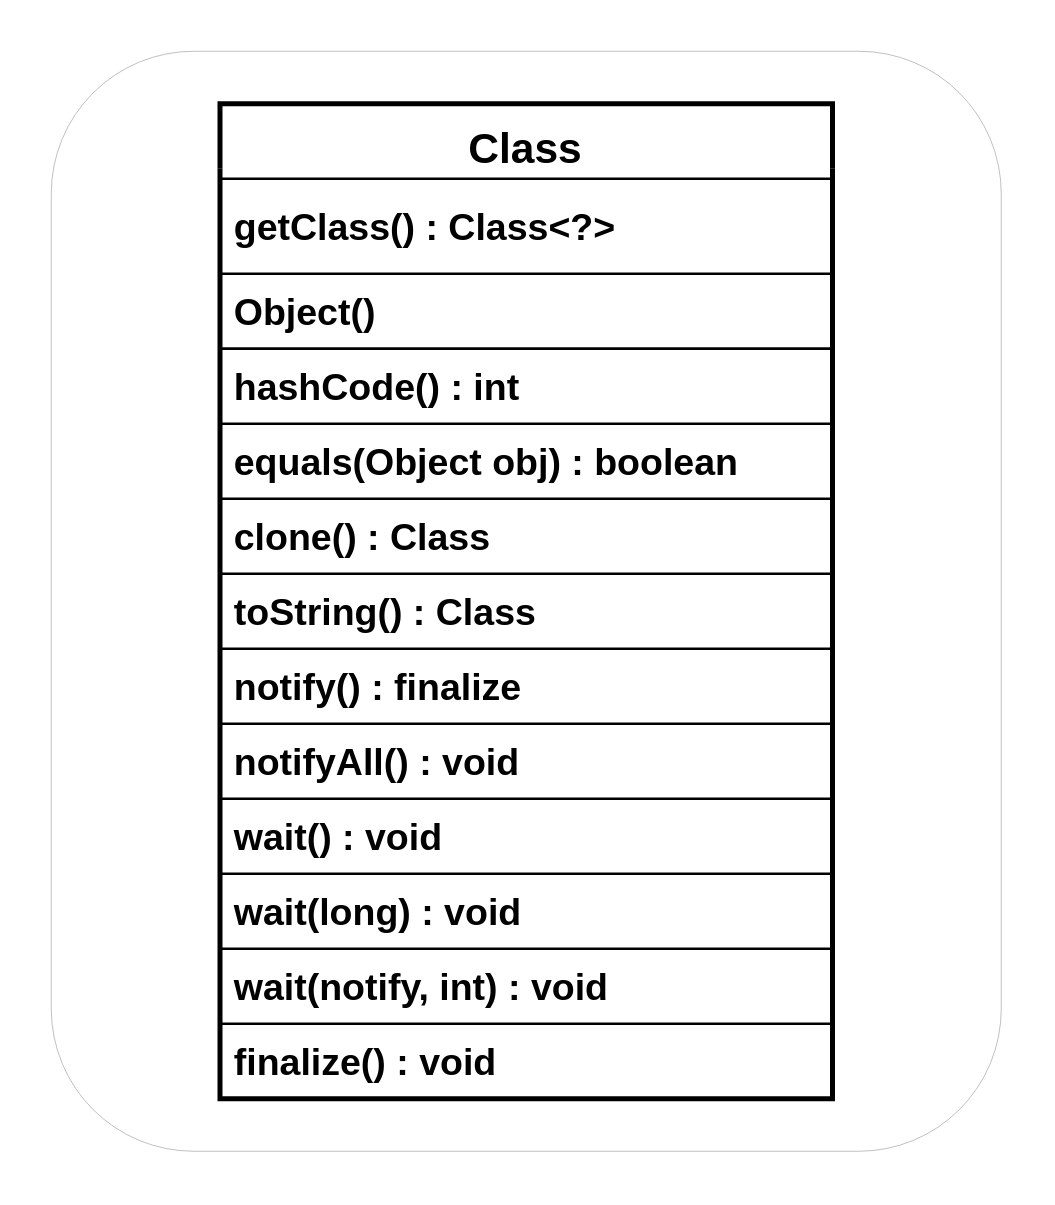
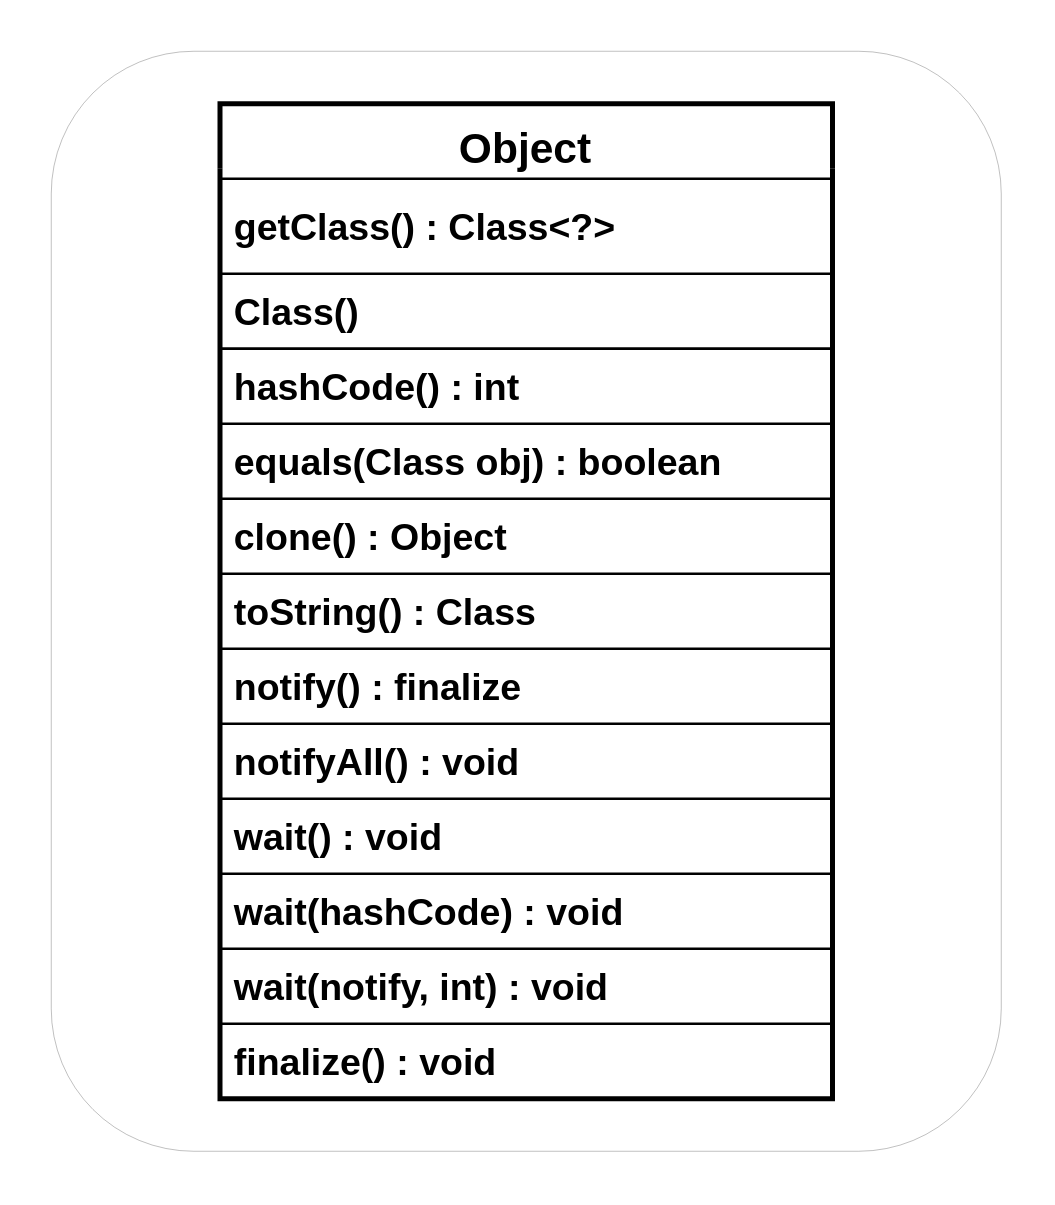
- <mxCell id="3" value="Class" style="swimlane;fontStyle=1;align=center;verticalAlign=top;childLayout=stackLayout;horizontal=1;startSize=26;horizontalStack=0;resizeParent=1;resizeLast=0;collapsible=1;marginBottom=0;rounded=0;shadow=0;strokeWidth=2;swimlaneFillColor=none;sketch=0;glass=0;fontSize=17;perimeterSpacing=0;spacingTop=1;spacingBottom=5;swimlaneLine=0;" parent="1" vertex="1"><mxGeometry x="87.5" y="41" width="245" height="398" as="geometry"><mxRectangle x="130" y="380" width="160" height="26" as="alternateBounds" /></mxGeometry></mxCell>
+ <mxCell id="3" value="Object" style="swimlane;fontStyle=1;align=center;verticalAlign=top;childLayout=stackLayout;horizontal=1;startSize=26;horizontalStack=0;resizeParent=1;resizeLast=0;collapsible=1;marginBottom=0;rounded=0;shadow=0;strokeWidth=2;swimlaneFillColor=none;sketch=0;glass=0;fontSize=17;perimeterSpacing=0;spacingTop=1;spacingBottom=5;swimlaneLine=0;" parent="1" vertex="1"><mxGeometry x="87.5" y="41" width="245" height="398" as="geometry"><mxRectangle x="130" y="380" width="160" height="26" as="alternateBounds" /></mxGeometry></mxCell>
- <mxCell id="6" value="Object()&#10;" style="text;align=left;verticalAlign=top;spacingLeft=4;spacingRight=4;overflow=hidden;rotatable=0;points=[[0,0.5],[1,0.5]];portConstraint=eastwest;fontStyle=1;strokeColor=#000000;fontSize=15;" parent="3" vertex="1"><mxGeometry y="68" width="245" height="30" as="geometry" /></mxCell>
+ <mxCell id="6" value="Class()&#10;" style="text;align=left;verticalAlign=top;spacingLeft=4;spacingRight=4;overflow=hidden;rotatable=0;points=[[0,0.5],[1,0.5]];portConstraint=eastwest;fontStyle=1;strokeColor=#000000;fontSize=15;" parent="3" vertex="1"><mxGeometry y="68" width="245" height="30" as="geometry" /></mxCell>
- <mxCell id="8" value="equals(Object obj) : boolean&#10;" style="text;align=left;verticalAlign=top;spacingLeft=4;spacingRight=4;overflow=hidden;rotatable=0;points=[[0,0.5],[1,0.5]];portConstraint=eastwest;fontStyle=1;fontSize=15;" parent="3" vertex="1"><mxGeometry y="128" width="245" height="30" as="geometry" /></mxCell>
+ <mxCell id="8" value="equals(Class obj) : boolean&#10;" style="text;align=left;verticalAlign=top;spacingLeft=4;spacingRight=4;overflow=hidden;rotatable=0;points=[[0,0.5],[1,0.5]];portConstraint=eastwest;fontStyle=1;fontSize=15;" parent="3" vertex="1"><mxGeometry y="128" width="245" height="30" as="geometry" /></mxCell>
- <mxCell id="9" value="clone() : Class" style="text;align=left;verticalAlign=top;spacingLeft=4;spacingRight=4;overflow=hidden;rotatable=0;points=[[0,0.5],[1,0.5]];portConstraint=eastwest;fontStyle=1;strokeColor=#000000;fontSize=15;" parent="3" vertex="1"><mxGeometry y="158" width="245" height="30" as="geometry" /></mxCell>
+ <mxCell id="9" value="clone() : Object" style="text;align=left;verticalAlign=top;spacingLeft=4;spacingRight=4;overflow=hidden;rotatable=0;points=[[0,0.5],[1,0.5]];portConstraint=eastwest;fontStyle=1;strokeColor=#000000;fontSize=15;" parent="3" vertex="1"><mxGeometry y="158" width="245" height="30" as="geometry" /></mxCell>
- <mxCell id="14" value="wait(long) : void" style="text;align=left;verticalAlign=top;spacingLeft=4;spacingRight=4;overflow=hidden;rotatable=0;points=[[0,0.5],[1,0.5]];portConstraint=eastwest;fontStyle=1;fontSize=15;" parent="3" vertex="1"><mxGeometry y="308" width="245" height="30" as="geometry" /></mxCell>
+ <mxCell id="14" value="wait(hashCode) : void" style="text;align=left;verticalAlign=top;spacingLeft=4;spacingRight=4;overflow=hidden;rotatable=0;points=[[0,0.5],[1,0.5]];portConstraint=eastwest;fontStyle=1;fontSize=15;" parent="3" vertex="1"><mxGeometry y="308" width="245" height="30" as="geometry" /></mxCell>
